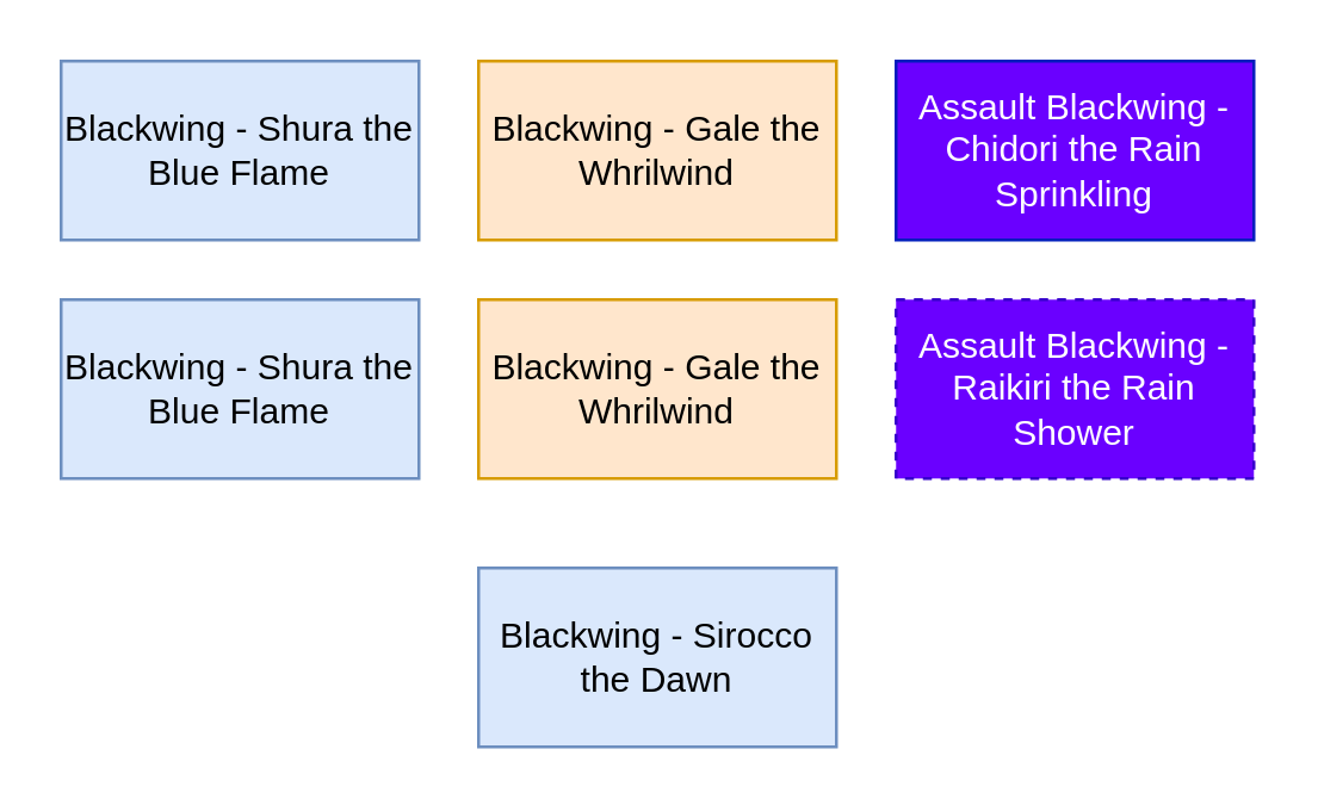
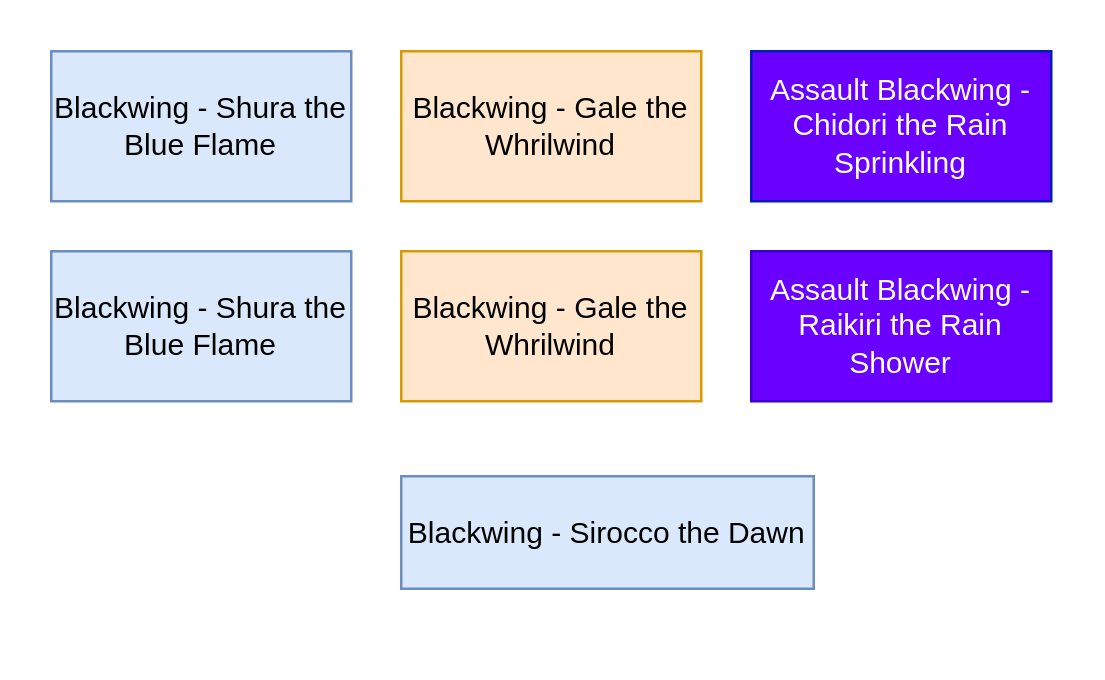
- <mxCell id="7" value="Assault Blackwing - Raikiri the Rain Shower" style="whiteSpace=wrap;html=1;fillColor=#6a00ff;strokeColor=#3700CC;fontColor=#ffffff;dashed=1;" parent="1" vertex="1"><mxGeometry x="300" y="100" width="120" height="60" as="geometry" /></mxCell>
+ <mxCell id="7" value="Assault Blackwing - Raikiri the Rain Shower" style="whiteSpace=wrap;html=1;fillColor=#6a00ff;strokeColor=#3700CC;fontColor=#ffffff;" parent="1" vertex="1"><mxGeometry x="300" y="100" width="120" height="60" as="geometry" /></mxCell>
- <mxCell id="8" value="Blackwing - Sirocco the Dawn" style="whiteSpace=wrap;html=1;fillColor=#dae8fc;strokeColor=#6c8ebf;" parent="1" vertex="1"><mxGeometry x="160" y="190" width="120" height="60" as="geometry" /></mxCell>
+ <mxCell id="8" value="Blackwing - Sirocco the Dawn" style="whiteSpace=wrap;html=1;fillColor=#dae8fc;strokeColor=#6c8ebf;" parent="1" vertex="1"><mxGeometry x="160" y="190" width="165" height="45" as="geometry" /></mxCell>
